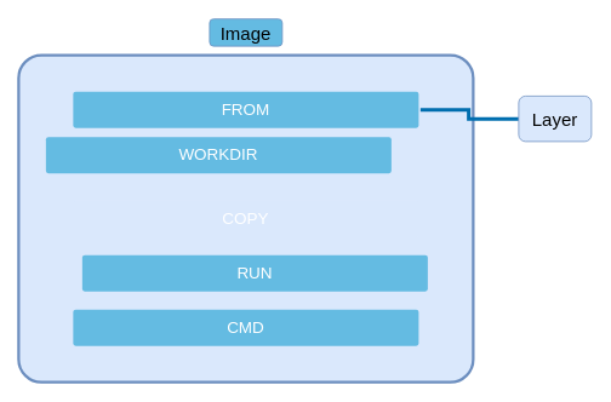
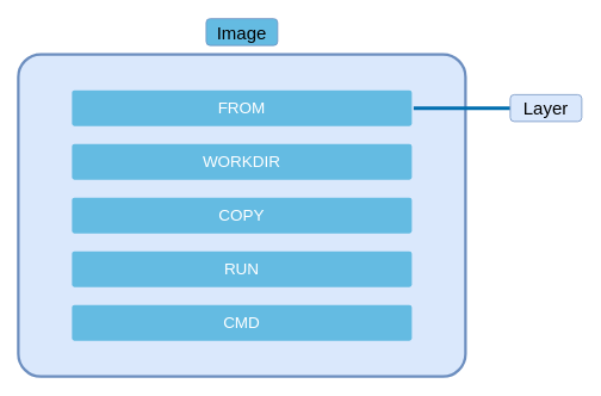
- <mxCell id="9" value="&lt;font style=&quot;font-size: 20px&quot;&gt;Layer&lt;/font&gt;" style="rounded=1;whiteSpace=wrap;html=1;fillColor=#dae8fc;strokeColor=#6c8ebf;" vertex="1" parent="1"><mxGeometry x="570" y="105" width="80" height="50" as="geometry" /></mxCell>
+ <mxCell id="9" value="&lt;font style=&quot;font-size: 20px&quot;&gt;Layer&lt;/font&gt;" style="rounded=1;whiteSpace=wrap;html=1;fillColor=#dae8fc;strokeColor=#6c8ebf;" vertex="1" parent="1"><mxGeometry x="570" y="105" width="80" height="30" as="geometry" /></mxCell>
- <mxCell id="3" value="&lt;font style=&quot;font-size: 18px&quot;&gt;WORKDIR&lt;/font&gt;" style="rounded=1;whiteSpace=wrap;html=1;shadow=0;labelBackgroundColor=none;strokeColor=none;strokeWidth=3;fillColor=#64bbe2;fontFamily=Helvetica;fontSize=14;fontColor=#FFFFFF;align=center;spacing=5;arcSize=7;perimeterSpacing=2;" parent="1" vertex="1"><mxGeometry x="50" y="150" width="380" height="40" as="geometry" /></mxCell>
+ <mxCell id="3" value="&lt;font style=&quot;font-size: 18px&quot;&gt;WORKDIR&lt;/font&gt;" style="rounded=1;whiteSpace=wrap;html=1;shadow=0;labelBackgroundColor=none;strokeColor=none;strokeWidth=3;fillColor=#64bbe2;fontFamily=Helvetica;fontSize=14;fontColor=#FFFFFF;align=center;spacing=5;arcSize=7;perimeterSpacing=2;" parent="1" vertex="1"><mxGeometry x="80" y="160" width="380" height="40" as="geometry" /></mxCell>
- <mxCell id="6" value="&lt;font style=&quot;font-size: 18px&quot;&gt;COPY&lt;/font&gt;" style="rounded=1;whiteSpace=wrap;html=1;shadow=0;labelBackgroundColor=none;strokeColor=none;strokeWidth=3;fillColor=#dae8fc;fontFamily=Helvetica;fontSize=14;fontColor=#FFFFFF;align=center;spacing=5;arcSize=7;perimeterSpacing=2;" vertex="1" parent="1"><mxGeometry x="80" y="220" width="380" height="40" as="geometry" /></mxCell>
+ <mxCell id="6" value="&lt;font style=&quot;font-size: 18px&quot;&gt;COPY&lt;/font&gt;" style="rounded=1;whiteSpace=wrap;html=1;shadow=0;labelBackgroundColor=none;strokeColor=none;strokeWidth=3;fillColor=#64bbe2;fontFamily=Helvetica;fontSize=14;fontColor=#FFFFFF;align=center;spacing=5;arcSize=7;perimeterSpacing=2;" vertex="1" parent="1"><mxGeometry x="80" y="220" width="380" height="40" as="geometry" /></mxCell>
- <mxCell id="7" value="&lt;font style=&quot;font-size: 18px&quot;&gt;RUN&lt;/font&gt;" style="rounded=1;whiteSpace=wrap;html=1;shadow=0;labelBackgroundColor=none;strokeColor=none;strokeWidth=3;fillColor=#64bbe2;fontFamily=Helvetica;fontSize=14;fontColor=#FFFFFF;align=center;spacing=5;arcSize=7;perimeterSpacing=2;" vertex="1" parent="1"><mxGeometry x="90" y="280" width="380" height="40" as="geometry" /></mxCell>
+ <mxCell id="7" value="&lt;font style=&quot;font-size: 18px&quot;&gt;RUN&lt;/font&gt;" style="rounded=1;whiteSpace=wrap;html=1;shadow=0;labelBackgroundColor=none;strokeColor=none;strokeWidth=3;fillColor=#64bbe2;fontFamily=Helvetica;fontSize=14;fontColor=#FFFFFF;align=center;spacing=5;arcSize=7;perimeterSpacing=2;" vertex="1" parent="1"><mxGeometry x="80" y="280" width="380" height="40" as="geometry" /></mxCell>
